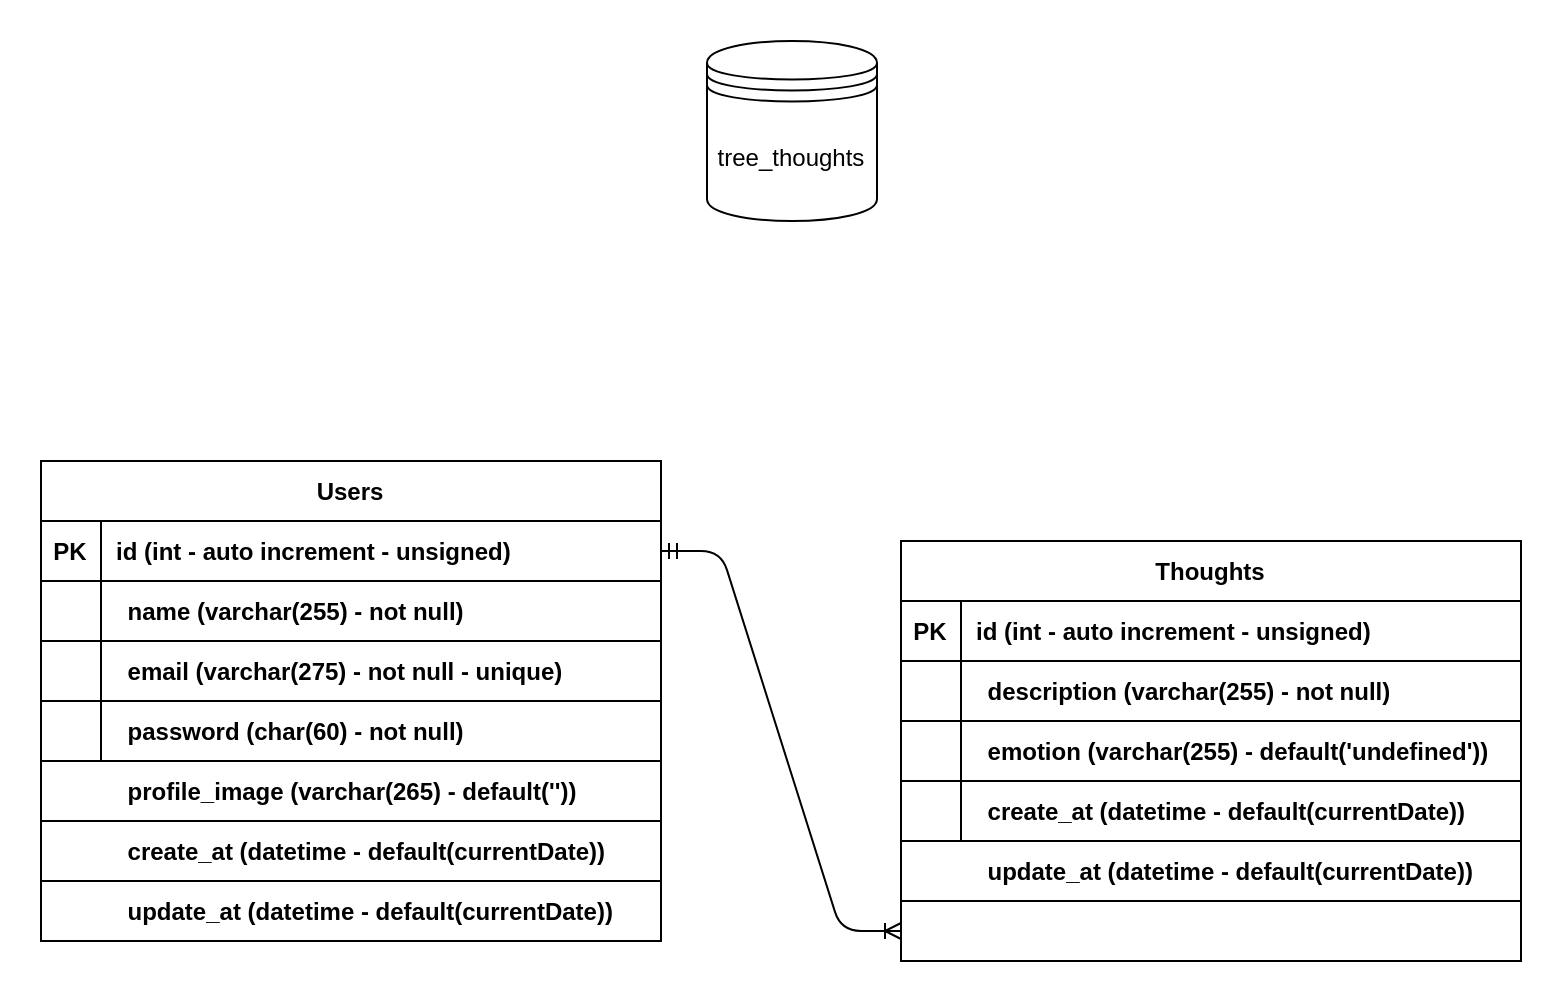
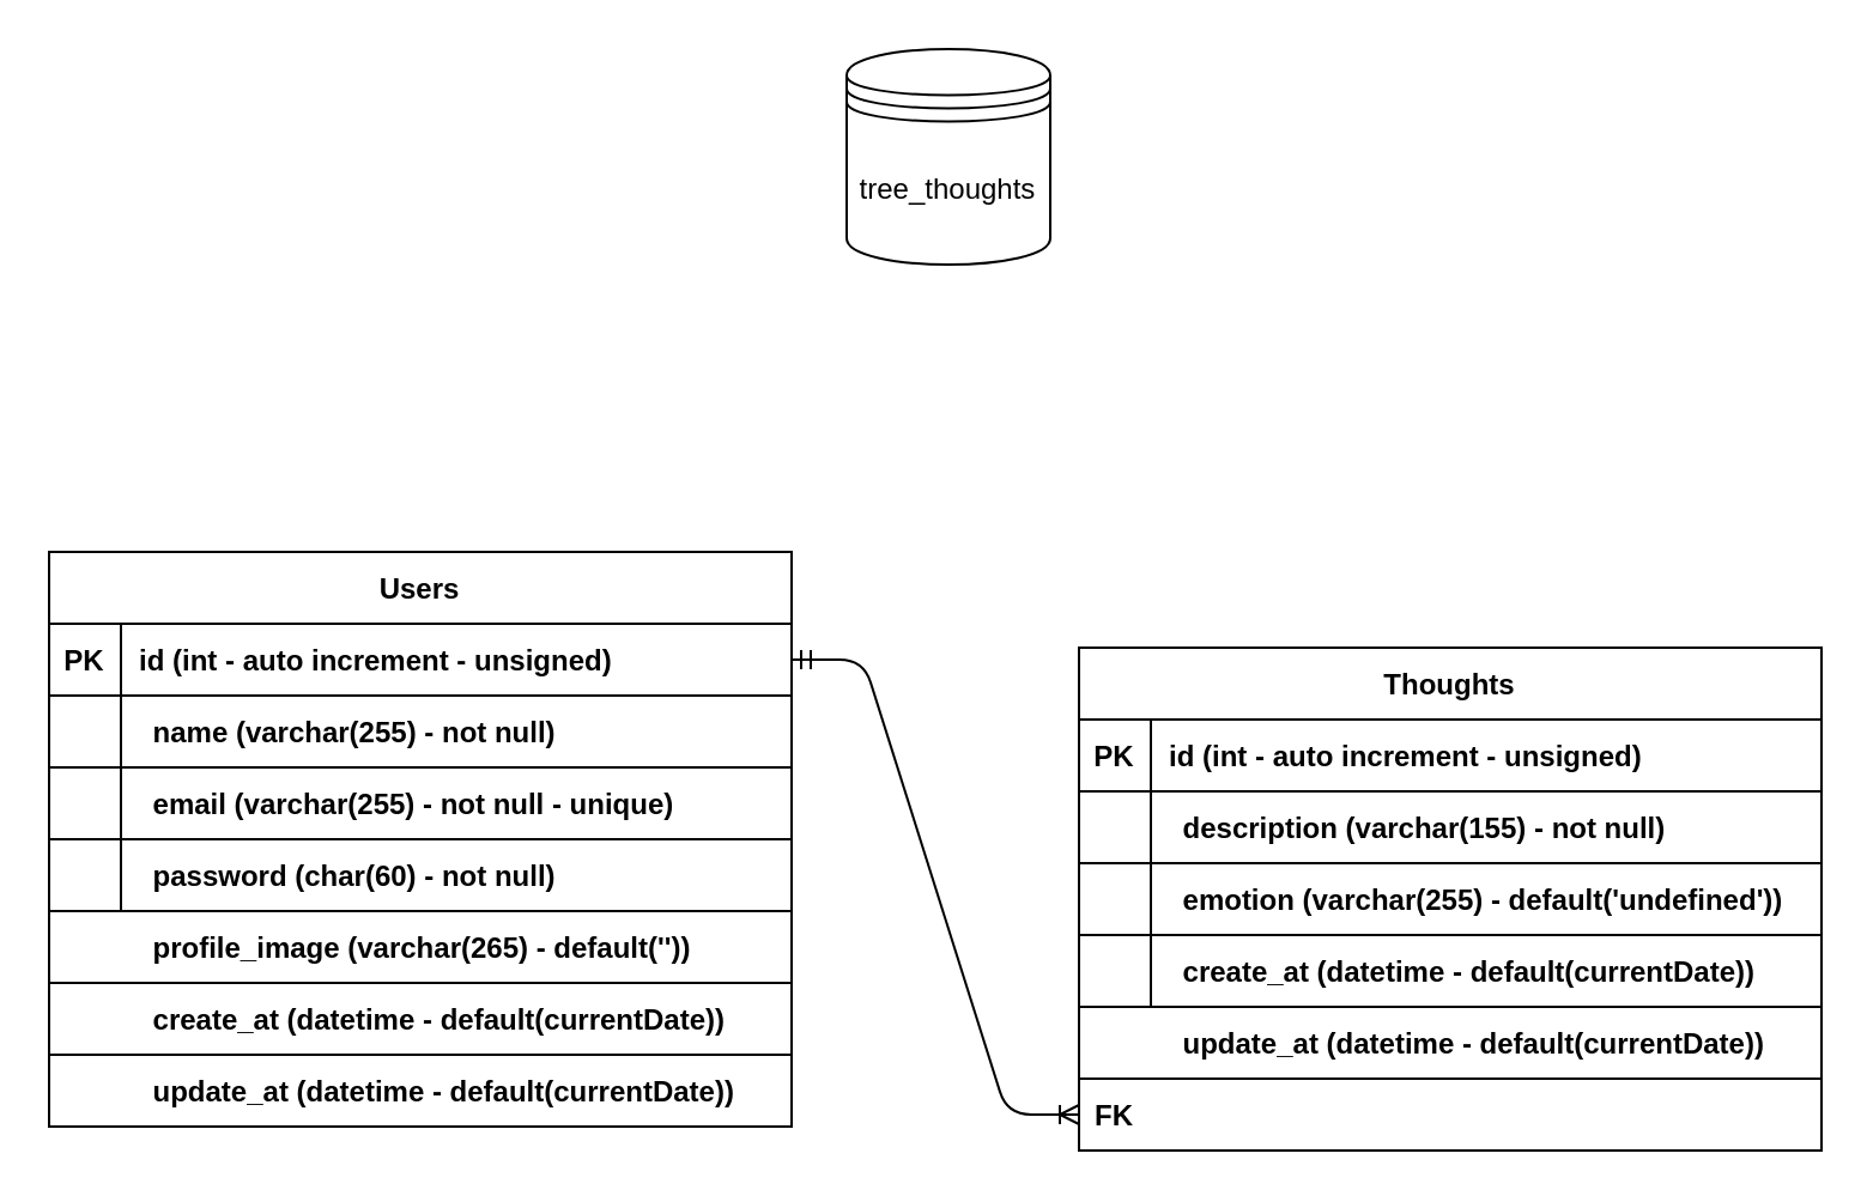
- <mxCell id="21" value="email (varchar(275) - not null - unique)" style="shape=partialRectangle;connectable=0;fillColor=none;top=0;left=0;bottom=0;right=0;align=left;spacingLeft=6;fontStyle=1;overflow=hidden;" parent="19" vertex="1"><mxGeometry x="35.769" width="274.231" height="30" as="geometry" /></mxCell>
+ <mxCell id="21" value="email (varchar(255) - not null - unique)" style="shape=partialRectangle;connectable=0;fillColor=none;top=0;left=0;bottom=0;right=0;align=left;spacingLeft=6;fontStyle=1;overflow=hidden;" parent="19" vertex="1"><mxGeometry x="35.769" width="274.231" height="30" as="geometry" /></mxCell>
- <mxCell id="43" value="description (varchar(255) - not null)" style="shape=partialRectangle;connectable=0;fillColor=none;top=0;left=0;bottom=0;right=0;align=left;spacingLeft=6;fontStyle=1;overflow=hidden;" parent="41" vertex="1"><mxGeometry x="35.769" width="274.231" height="30" as="geometry" /></mxCell>
+ <mxCell id="43" value="description (varchar(155) - not null)" style="shape=partialRectangle;connectable=0;fillColor=none;top=0;left=0;bottom=0;right=0;align=left;spacingLeft=6;fontStyle=1;overflow=hidden;" parent="41" vertex="1"><mxGeometry x="35.769" width="274.231" height="30" as="geometry" /></mxCell>
+ <mxCell id="60" value="FK" style="shape=partialRectangle;connectable=0;fillColor=none;top=0;left=0;bottom=0;right=0;fontStyle=1;overflow=hidden;" parent="59" vertex="1"><mxGeometry width="30" height="30" as="geometry" /></mxCell>
